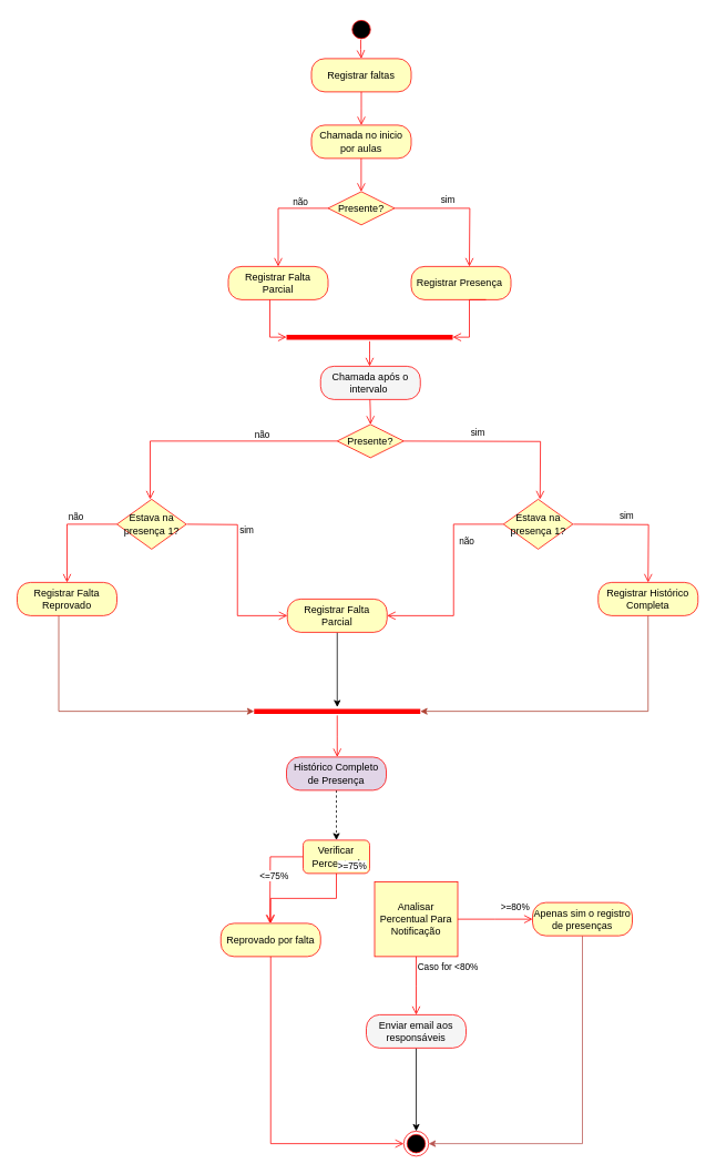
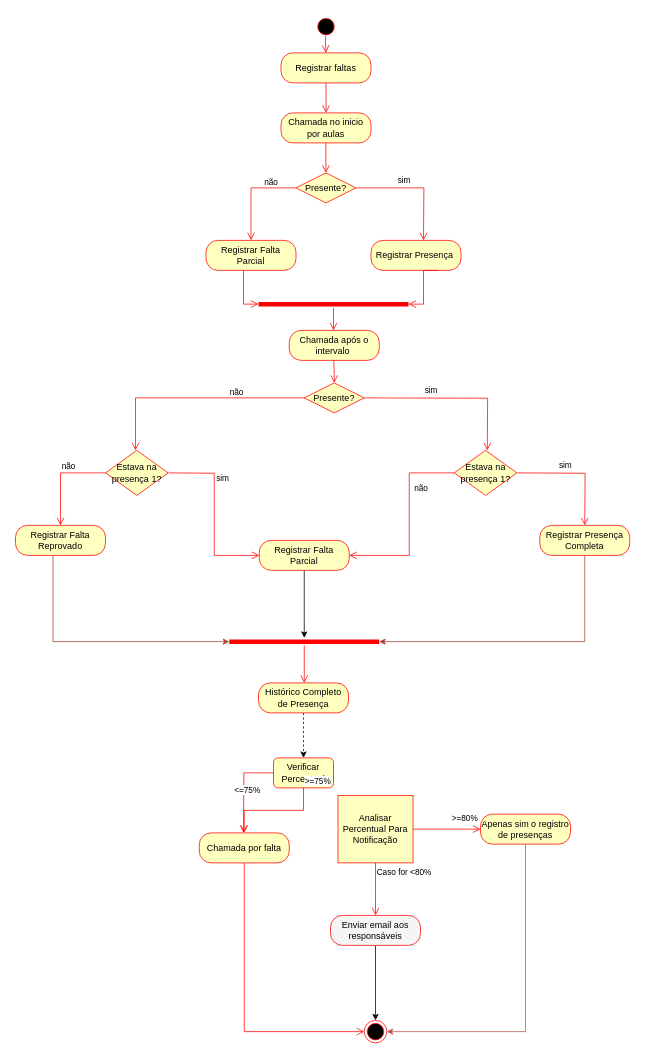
- <mxCell id="14" value="Chamada após o intervalo&amp;nbsp;" style="rounded=1;whiteSpace=wrap;html=1;arcSize=40;fontColor=#000000;fillColor=#f5f5f5;strokeColor=#ff0000;" parent="1" vertex="1"><mxGeometry x="385" y="440" width="120" height="40" as="geometry" /></mxCell>
+ <mxCell id="14" value="Chamada após o intervalo&amp;nbsp;" style="rounded=1;whiteSpace=wrap;html=1;arcSize=40;fontColor=#000000;fillColor=#ffffc0;strokeColor=#ff0000;" parent="1" vertex="1"><mxGeometry x="385" y="440" width="120" height="40" as="geometry" /></mxCell>
- <mxCell id="31" value="Registrar Histórico Completa" style="rounded=1;whiteSpace=wrap;html=1;arcSize=40;fontColor=#000000;fillColor=#ffffc0;strokeColor=#ff0000;" parent="1" vertex="1"><mxGeometry x="719" y="700" width="120" height="40" as="geometry" /></mxCell>
+ <mxCell id="31" value="Registrar Presença Completa" style="rounded=1;whiteSpace=wrap;html=1;arcSize=40;fontColor=#000000;fillColor=#ffffc0;strokeColor=#ff0000;" parent="1" vertex="1"><mxGeometry x="719" y="700" width="120" height="40" as="geometry" /></mxCell>
- <mxCell id="37" value="Histórico Completo de Presença" style="rounded=1;whiteSpace=wrap;html=1;arcSize=40;fontColor=#000000;fillColor=#e1d5e7;strokeColor=#ff0000;" parent="1" vertex="1"><mxGeometry x="344" y="910" width="120" height="40" as="geometry" /></mxCell>
+ <mxCell id="37" value="Histórico Completo de Presença" style="rounded=1;whiteSpace=wrap;html=1;arcSize=40;fontColor=#000000;fillColor=#ffffc0;strokeColor=#ff0000;" parent="1" vertex="1"><mxGeometry x="344" y="910" width="120" height="40" as="geometry" /></mxCell>
- <mxCell id="41" value="Reprovado por falta" style="rounded=1;whiteSpace=wrap;html=1;arcSize=40;fontColor=#000000;fillColor=#ffffc0;strokeColor=#ff0000;" parent="1" vertex="1"><mxGeometry x="265" y="1110" width="120" height="40" as="geometry" /></mxCell>
+ <mxCell id="41" value="Chamada por falta" style="rounded=1;whiteSpace=wrap;html=1;arcSize=40;fontColor=#000000;fillColor=#ffffc0;strokeColor=#ff0000;" parent="1" vertex="1"><mxGeometry x="265" y="1110" width="120" height="40" as="geometry" /></mxCell>
